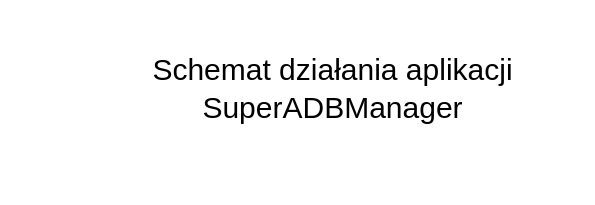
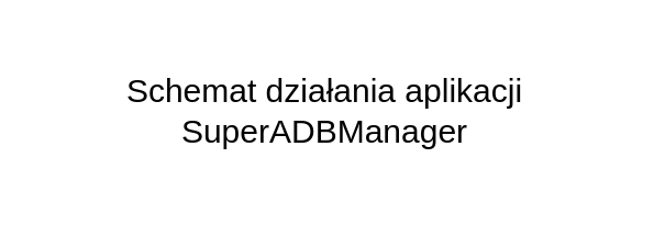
- <mxCell id="2" value="Schemat działania aplikacji SuperADBManager" style="text;html=1;strokeColor=none;fillColor=none;align=center;verticalAlign=middle;whiteSpace=wrap;rounded=0;" vertex="1" parent="1"><mxGeometry x="35" y="15" width="196" height="40" as="geometry" /></mxCell>
+ <mxCell id="2" value="Schemat działania aplikacji SuperADBManager" style="text;html=1;strokeColor=none;fillColor=none;align=center;verticalAlign=middle;whiteSpace=wrap;rounded=0;" vertex="1" parent="1"><mxGeometry x="20" y="20" width="196" height="40" as="geometry" /></mxCell>
